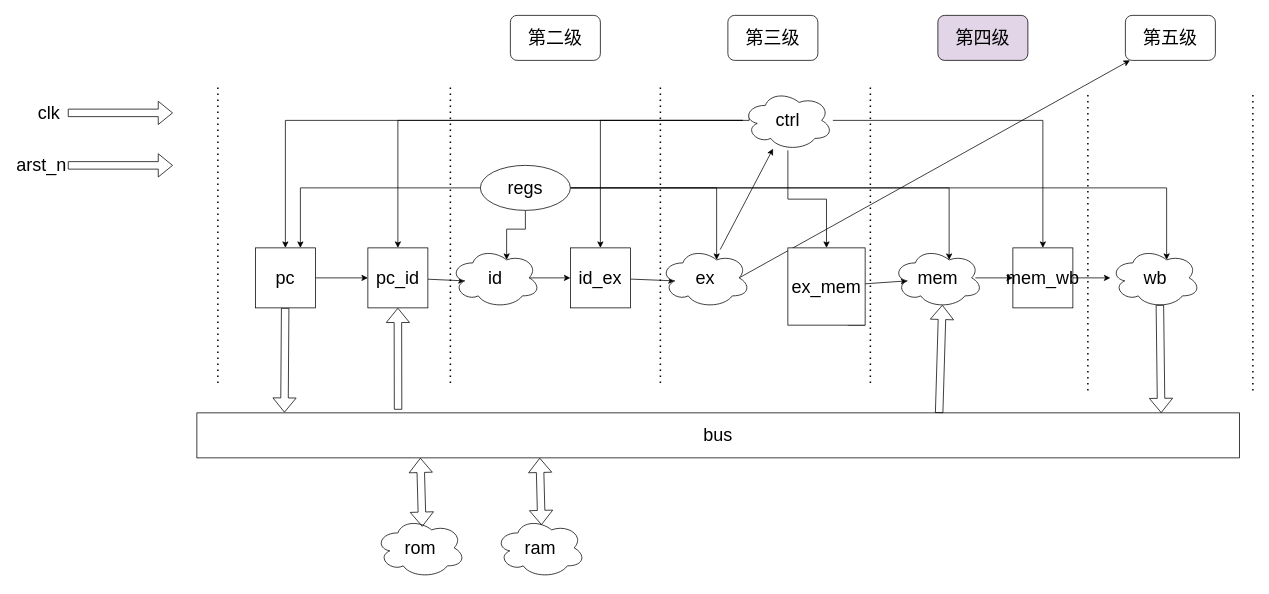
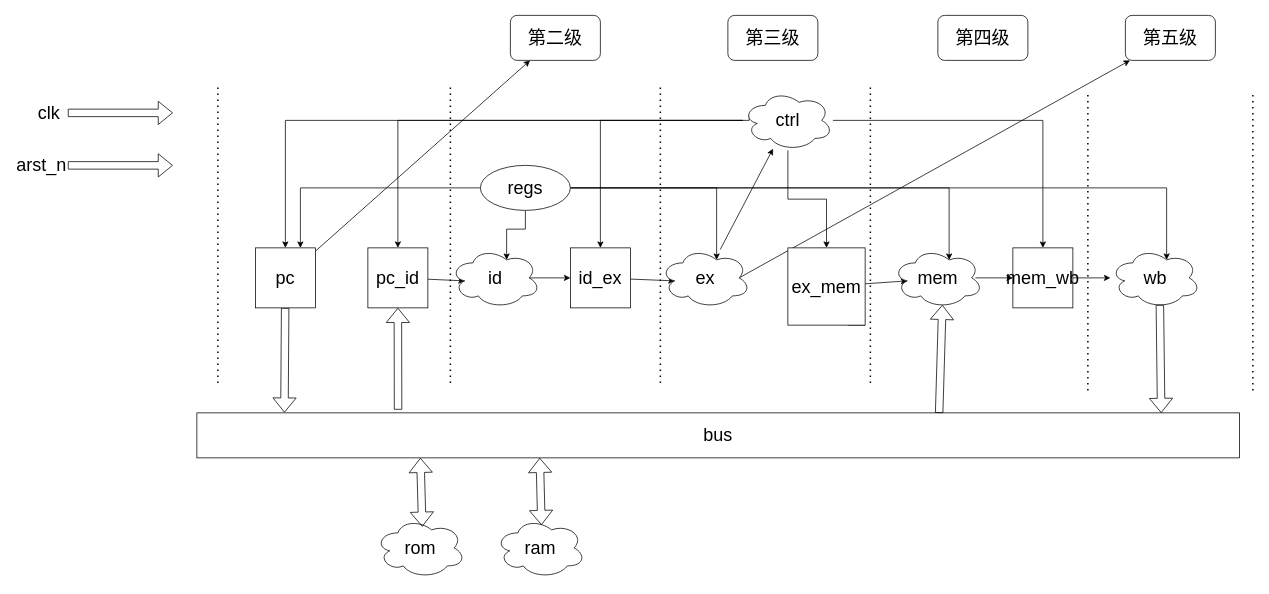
- <mxCell id="38" value="第四级" style="rounded=1;whiteSpace=wrap;html=1;fontSize=24;fillColor=#e1d5e7;" parent="1" vertex="1"><mxGeometry x="1250" y="20" width="120" height="60" as="geometry" /></mxCell>
+ <mxCell id="38" value="第四级" style="rounded=1;whiteSpace=wrap;html=1;fontSize=24;" parent="1" vertex="1"><mxGeometry x="1250" y="20" width="120" height="60" as="geometry" /></mxCell>
- <mxCell id="4" style="edgeStyle=none;html=1;entryX=0;entryY=0.5;entryDx=0;entryDy=0;fontSize=24;" parent="1" source="6" target="3" edge="1"><mxGeometry relative="1" as="geometry" /></mxCell>
+ <mxCell id="4" style="edgeStyle=none;html=1;fontSize=24;" parent="1" source="6" target="36" edge="1"><mxGeometry relative="1" as="geometry" /></mxCell>
